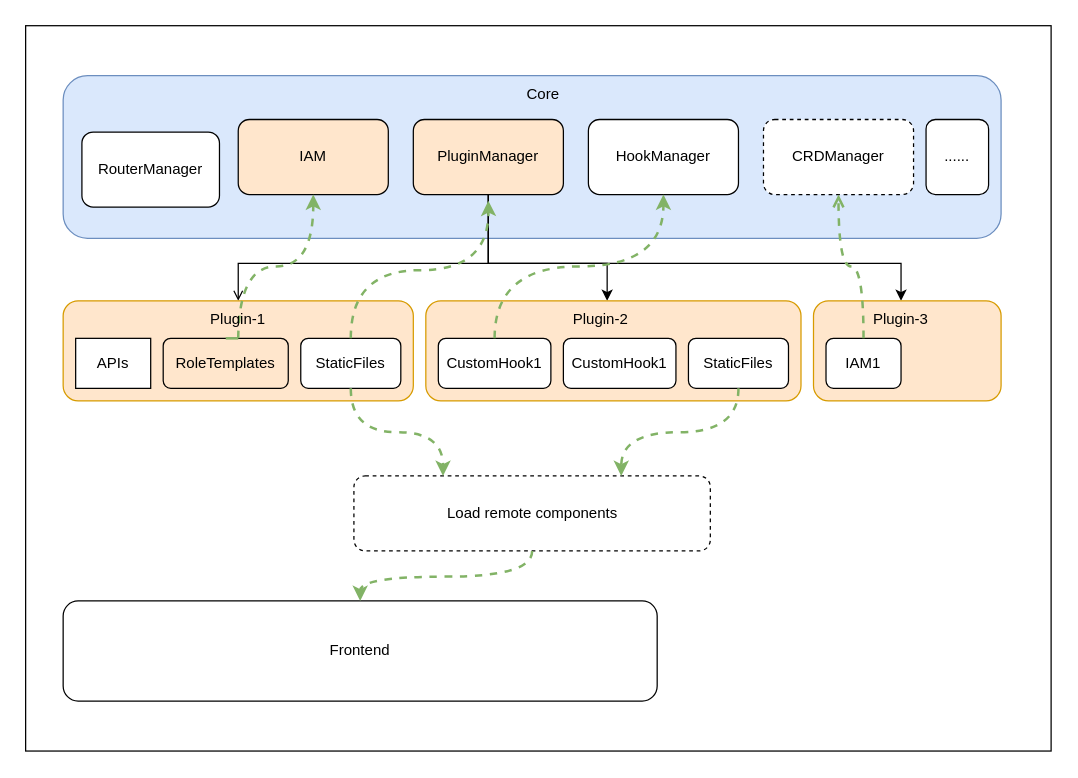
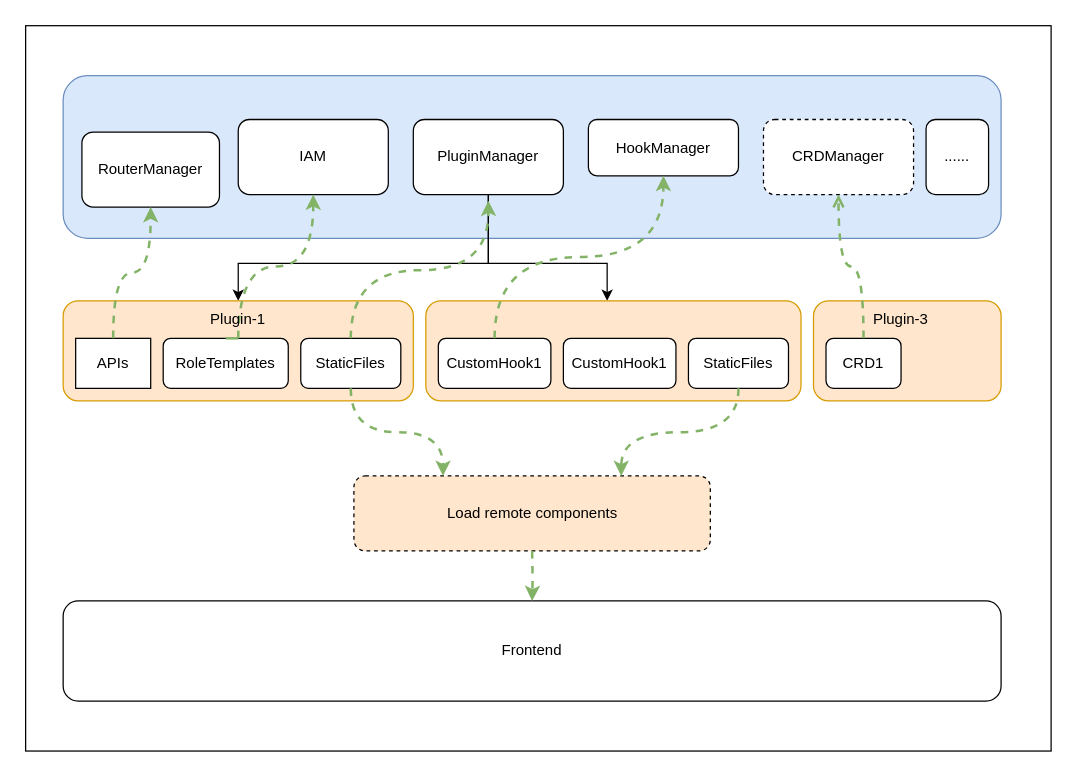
- <mxCell id="4" value="Core" style="text;html=1;strokeColor=none;fillColor=none;align=center;verticalAlign=middle;whiteSpace=wrap;rounded=0;" parent="1" vertex="1"><mxGeometry x="404" y="60" width="60" height="30" as="geometry" /></mxCell>
- <mxCell id="6" value="IAM" style="rounded=1;whiteSpace=wrap;html=1;fillColor=#ffe6cc;" parent="1" vertex="1"><mxGeometry x="190" y="95" width="120" height="60" as="geometry" /></mxCell>
+ <mxCell id="6" value="IAM" style="rounded=1;whiteSpace=wrap;html=1;" parent="1" vertex="1"><mxGeometry x="190" y="95" width="120" height="60" as="geometry" /></mxCell>
- <mxCell id="10" value="PluginManager" style="rounded=1;whiteSpace=wrap;html=1;fillColor=#ffe6cc;" parent="1" vertex="1"><mxGeometry x="330" y="95" width="120" height="60" as="geometry" /></mxCell>
+ <mxCell id="10" value="PluginManager" style="rounded=1;whiteSpace=wrap;html=1;" parent="1" vertex="1"><mxGeometry x="330" y="95" width="120" height="60" as="geometry" /></mxCell>
- <mxCell id="11" value="HookManager" style="rounded=1;whiteSpace=wrap;html=1;" parent="1" vertex="1"><mxGeometry x="470" y="95" width="120" height="60" as="geometry" /></mxCell>
+ <mxCell id="11" value="HookManager" style="rounded=1;whiteSpace=wrap;html=1;" parent="1" vertex="1"><mxGeometry x="470" y="95" width="120" height="45" as="geometry" /></mxCell>
- <mxCell id="9" style="edgeStyle=orthogonalEdgeStyle;rounded=0;orthogonalLoop=1;jettySize=auto;html=1;" parent="1" source="10" target="18" edge="1"><mxGeometry relative="1" as="geometry"><Array as="points"><mxPoint x="390" y="210" /><mxPoint x="720" y="210" /></Array></mxGeometry></mxCell>
+ <mxCell id="20" value="" style="endArrow=classic;html=1;rounded=0;fontColor=#000000;exitX=0.5;exitY=0;exitDx=0;exitDy=0;entryX=0.5;entryY=1;entryDx=0;entryDy=0;fillColor=#d5e8d4;strokeColor=#82b366;dashed=1;strokeWidth=2;edgeStyle=orthogonalEdgeStyle;curved=1;" parent="1" source="19" target="5" edge="1"><mxGeometry width="50" height="50" relative="1" as="geometry"><mxPoint x="85" y="485" as="sourcePoint" /><mxPoint x="140" y="370" as="targetPoint" /></mxGeometry></mxCell>
- <mxCell id="8" style="edgeStyle=orthogonalEdgeStyle;rounded=0;orthogonalLoop=1;jettySize=auto;html=1;entryX=0.5;entryY=0;entryDx=0;entryDy=0;endArrow=open;" parent="1" source="10" target="24" edge="1"><mxGeometry relative="1" as="geometry"><Array as="points"><mxPoint x="390" y="210" /><mxPoint x="190" y="210" /></Array></mxGeometry></mxCell>
+ <mxCell id="8" style="edgeStyle=orthogonalEdgeStyle;rounded=0;orthogonalLoop=1;jettySize=auto;html=1;entryX=0.5;entryY=0;entryDx=0;entryDy=0;" parent="1" source="10" target="24" edge="1"><mxGeometry relative="1" as="geometry"><Array as="points"><mxPoint x="390" y="210" /><mxPoint x="190" y="210" /></Array></mxGeometry></mxCell>
- <mxCell id="17" value="Plugin-2" style="text;html=1;strokeColor=none;fillColor=none;align=center;verticalAlign=middle;whiteSpace=wrap;rounded=0;" parent="1" vertex="1"><mxGeometry x="450" y="240" width="60" height="30" as="geometry" /></mxCell>
- <mxCell id="21" value="RoleTemplates" style="rounded=1;whiteSpace=wrap;html=1;fillColor=#ffe6cc;" parent="1" vertex="1"><mxGeometry x="130" y="270" width="100" height="40" as="geometry" /></mxCell>
+ <mxCell id="21" value="RoleTemplates" style="rounded=1;whiteSpace=wrap;html=1;" parent="1" vertex="1"><mxGeometry x="130" y="270" width="100" height="40" as="geometry" /></mxCell>
- <mxCell id="26" value="IAM1" style="rounded=1;whiteSpace=wrap;html=1;" parent="1" vertex="1"><mxGeometry x="660" y="270" width="60" height="40" as="geometry" /></mxCell>
+ <mxCell id="26" value="CRD1" style="rounded=1;whiteSpace=wrap;html=1;" parent="1" vertex="1"><mxGeometry x="660" y="270" width="60" height="40" as="geometry" /></mxCell>
- <mxCell id="33" value="Load remote components" style="rounded=1;whiteSpace=wrap;html=1;dashed=1;" parent="1" vertex="1"><mxGeometry x="282.5" y="380" width="285" height="60" as="geometry" /></mxCell>
+ <mxCell id="33" value="Load remote components" style="rounded=1;whiteSpace=wrap;html=1;dashed=1;fillColor=#ffe6cc;" parent="1" vertex="1"><mxGeometry x="282.5" y="380" width="285" height="60" as="geometry" /></mxCell>
- <mxCell id="36" value="Frontend" style="rounded=1;whiteSpace=wrap;html=1;" parent="1" vertex="1"><mxGeometry x="50" y="480" width="475" height="80" as="geometry" /></mxCell>
+ <mxCell id="36" value="Frontend" style="rounded=1;whiteSpace=wrap;html=1;" parent="1" vertex="1"><mxGeometry x="50" y="480" width="750" height="80" as="geometry" /></mxCell>
